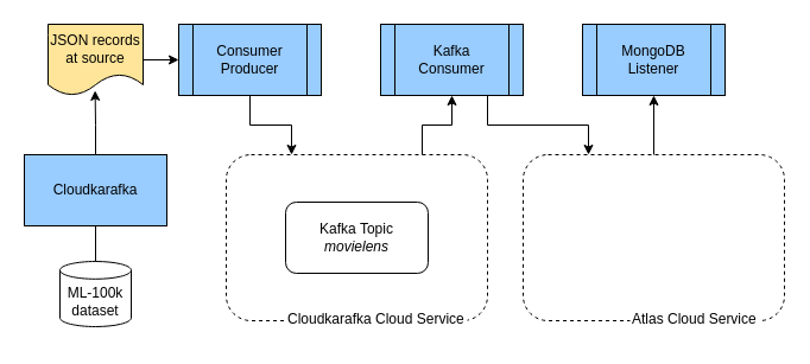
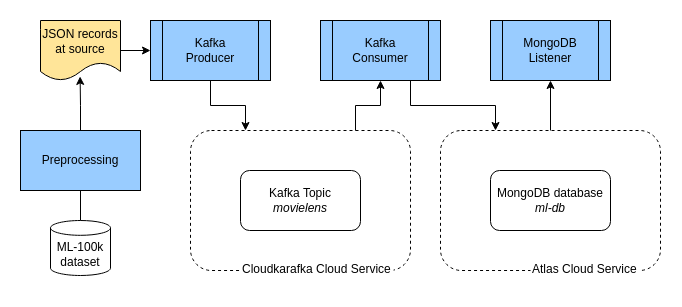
- <mxCell id="15" value="Consumer&lt;br&gt;Producer" style="shape=process;whiteSpace=wrap;html=1;backgroundOutline=1;fillColor=#99CCFF;" vertex="1" parent="1"><mxGeometry x="150" y="20" width="120" height="60" as="geometry" /></mxCell>
+ <mxCell id="15" value="Kafka&lt;br&gt;Producer" style="shape=process;whiteSpace=wrap;html=1;backgroundOutline=1;fillColor=#99CCFF;" vertex="1" parent="1"><mxGeometry x="150" y="20" width="120" height="60" as="geometry" /></mxCell>
- <mxCell id="5" value="Cloudkarafka" style="rounded=0;whiteSpace=wrap;html=1;fillColor=#99CCFF;" vertex="1" parent="1"><mxGeometry x="20" y="130" width="120" height="60" as="geometry" /></mxCell>
+ <mxCell id="5" value="Preprocessing" style="rounded=0;whiteSpace=wrap;html=1;fillColor=#99CCFF;" vertex="1" parent="1"><mxGeometry x="20" y="130" width="120" height="60" as="geometry" /></mxCell>
+ <mxCell id="12" value="MongoDB database&lt;br&gt;&lt;i&gt;ml-db&lt;/i&gt;" style="rounded=1;whiteSpace=wrap;html=1;fillColor=none;" vertex="1" parent="10"><mxGeometry x="50" y="40" width="120" height="60" as="geometry" /></mxCell>
